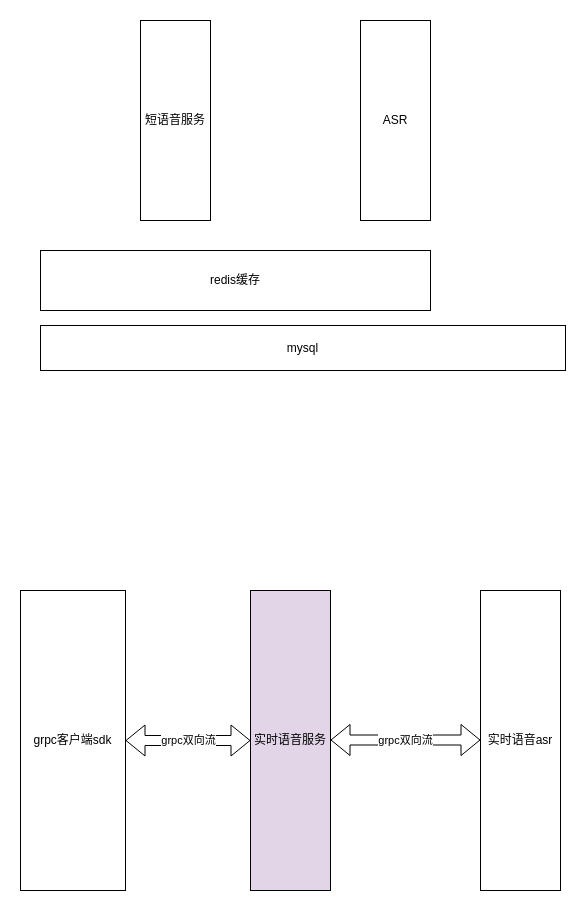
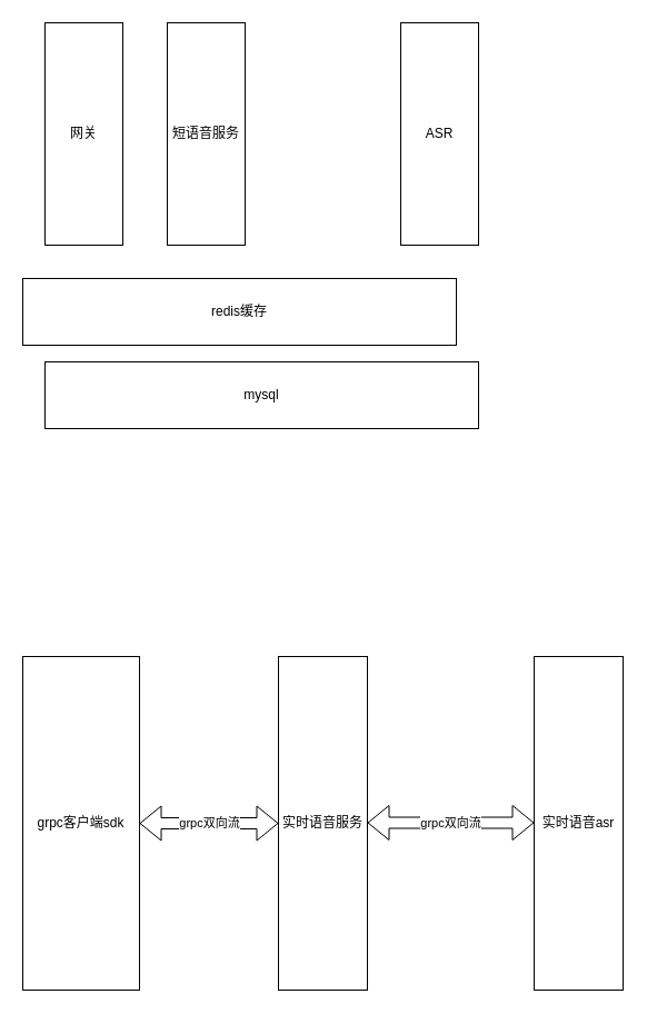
+ <mxCell id="2" value="网关" style="rounded=0;whiteSpace=wrap;html=1;" vertex="1" parent="1"><mxGeometry x="40" y="20" width="70" height="200" as="geometry" /></mxCell>
- <mxCell id="4" value="短语音服务" style="rounded=0;whiteSpace=wrap;html=1;" vertex="1" parent="1"><mxGeometry x="140" y="20" width="70" height="200" as="geometry" /></mxCell>
+ <mxCell id="4" value="短语音服务" style="rounded=0;whiteSpace=wrap;html=1;" vertex="1" parent="1"><mxGeometry x="150" y="20" width="70" height="200" as="geometry" /></mxCell>
- <mxCell id="3" value="redis缓存" style="rounded=0;whiteSpace=wrap;html=1;" vertex="1" parent="1"><mxGeometry x="40" y="250" width="390" height="60" as="geometry" /></mxCell>
+ <mxCell id="3" value="redis缓存" style="rounded=0;whiteSpace=wrap;html=1;" vertex="1" parent="1"><mxGeometry x="20" y="250" width="390" height="60" as="geometry" /></mxCell>
- <mxCell id="5" value="mysql" style="rounded=0;whiteSpace=wrap;html=1;" vertex="1" parent="1"><mxGeometry x="40" y="325" width="525" height="45" as="geometry" /></mxCell>
+ <mxCell id="5" value="mysql" style="rounded=0;whiteSpace=wrap;html=1;" vertex="1" parent="1"><mxGeometry x="40" y="325" width="390" height="60" as="geometry" /></mxCell>
- <mxCell id="8" value="实时语音服务" style="rounded=0;whiteSpace=wrap;html=1;fillColor=#e1d5e7;" vertex="1" parent="1"><mxGeometry x="250" y="590" width="80" height="300" as="geometry" /></mxCell>
+ <mxCell id="8" value="实时语音服务" style="rounded=0;whiteSpace=wrap;html=1;" vertex="1" parent="1"><mxGeometry x="250" y="590" width="80" height="300" as="geometry" /></mxCell>
